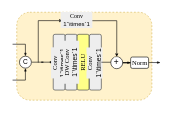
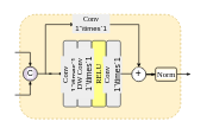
- <mxCell id="4" value="&lt;font style=&quot;font-size: 11px;&quot;&gt;C&lt;/font&gt;" style="ellipse;whiteSpace=wrap;html=1;aspect=fixed;fontFamily=Helvetica;fontSize=11;fontColor=default;labelBackgroundColor=default;" parent="1" vertex="1"><mxGeometry x="31.5" y="93.49" width="20" height="20" as="geometry" /></mxCell>
+ <mxCell id="4" value="&lt;font style=&quot;font-size: 11px;&quot;&gt;C&lt;/font&gt;" style="ellipse;whiteSpace=wrap;html=1;aspect=fixed;fontFamily=Helvetica;fontSize=11;fontColor=default;labelBackgroundColor=default;fillColor=#e1d5e7;" parent="1" vertex="1"><mxGeometry x="31.5" y="93.49" width="20" height="20" as="geometry" /></mxCell>
- <mxCell id="24" value="&lt;font face=&quot;Times New Roman&quot;&gt;Norm&lt;/font&gt;" style="rounded=1;whiteSpace=wrap;html=1;fontFamily=Helvetica;fontSize=11;fontColor=default;labelBackgroundColor=default;" parent="1" vertex="1"><mxGeometry x="217.5" y="94.87" width="30" height="19" as="geometry" /></mxCell>
+ <mxCell id="24" value="&lt;font face=&quot;Times New Roman&quot;&gt;Norm&lt;/font&gt;" style="rounded=1;whiteSpace=wrap;html=1;fontFamily=Helvetica;fontSize=11;fontColor=default;labelBackgroundColor=default;fillColor=#fff2cc;" parent="1" vertex="1"><mxGeometry x="217.5" y="94.87" width="30" height="19" as="geometry" /></mxCell>
